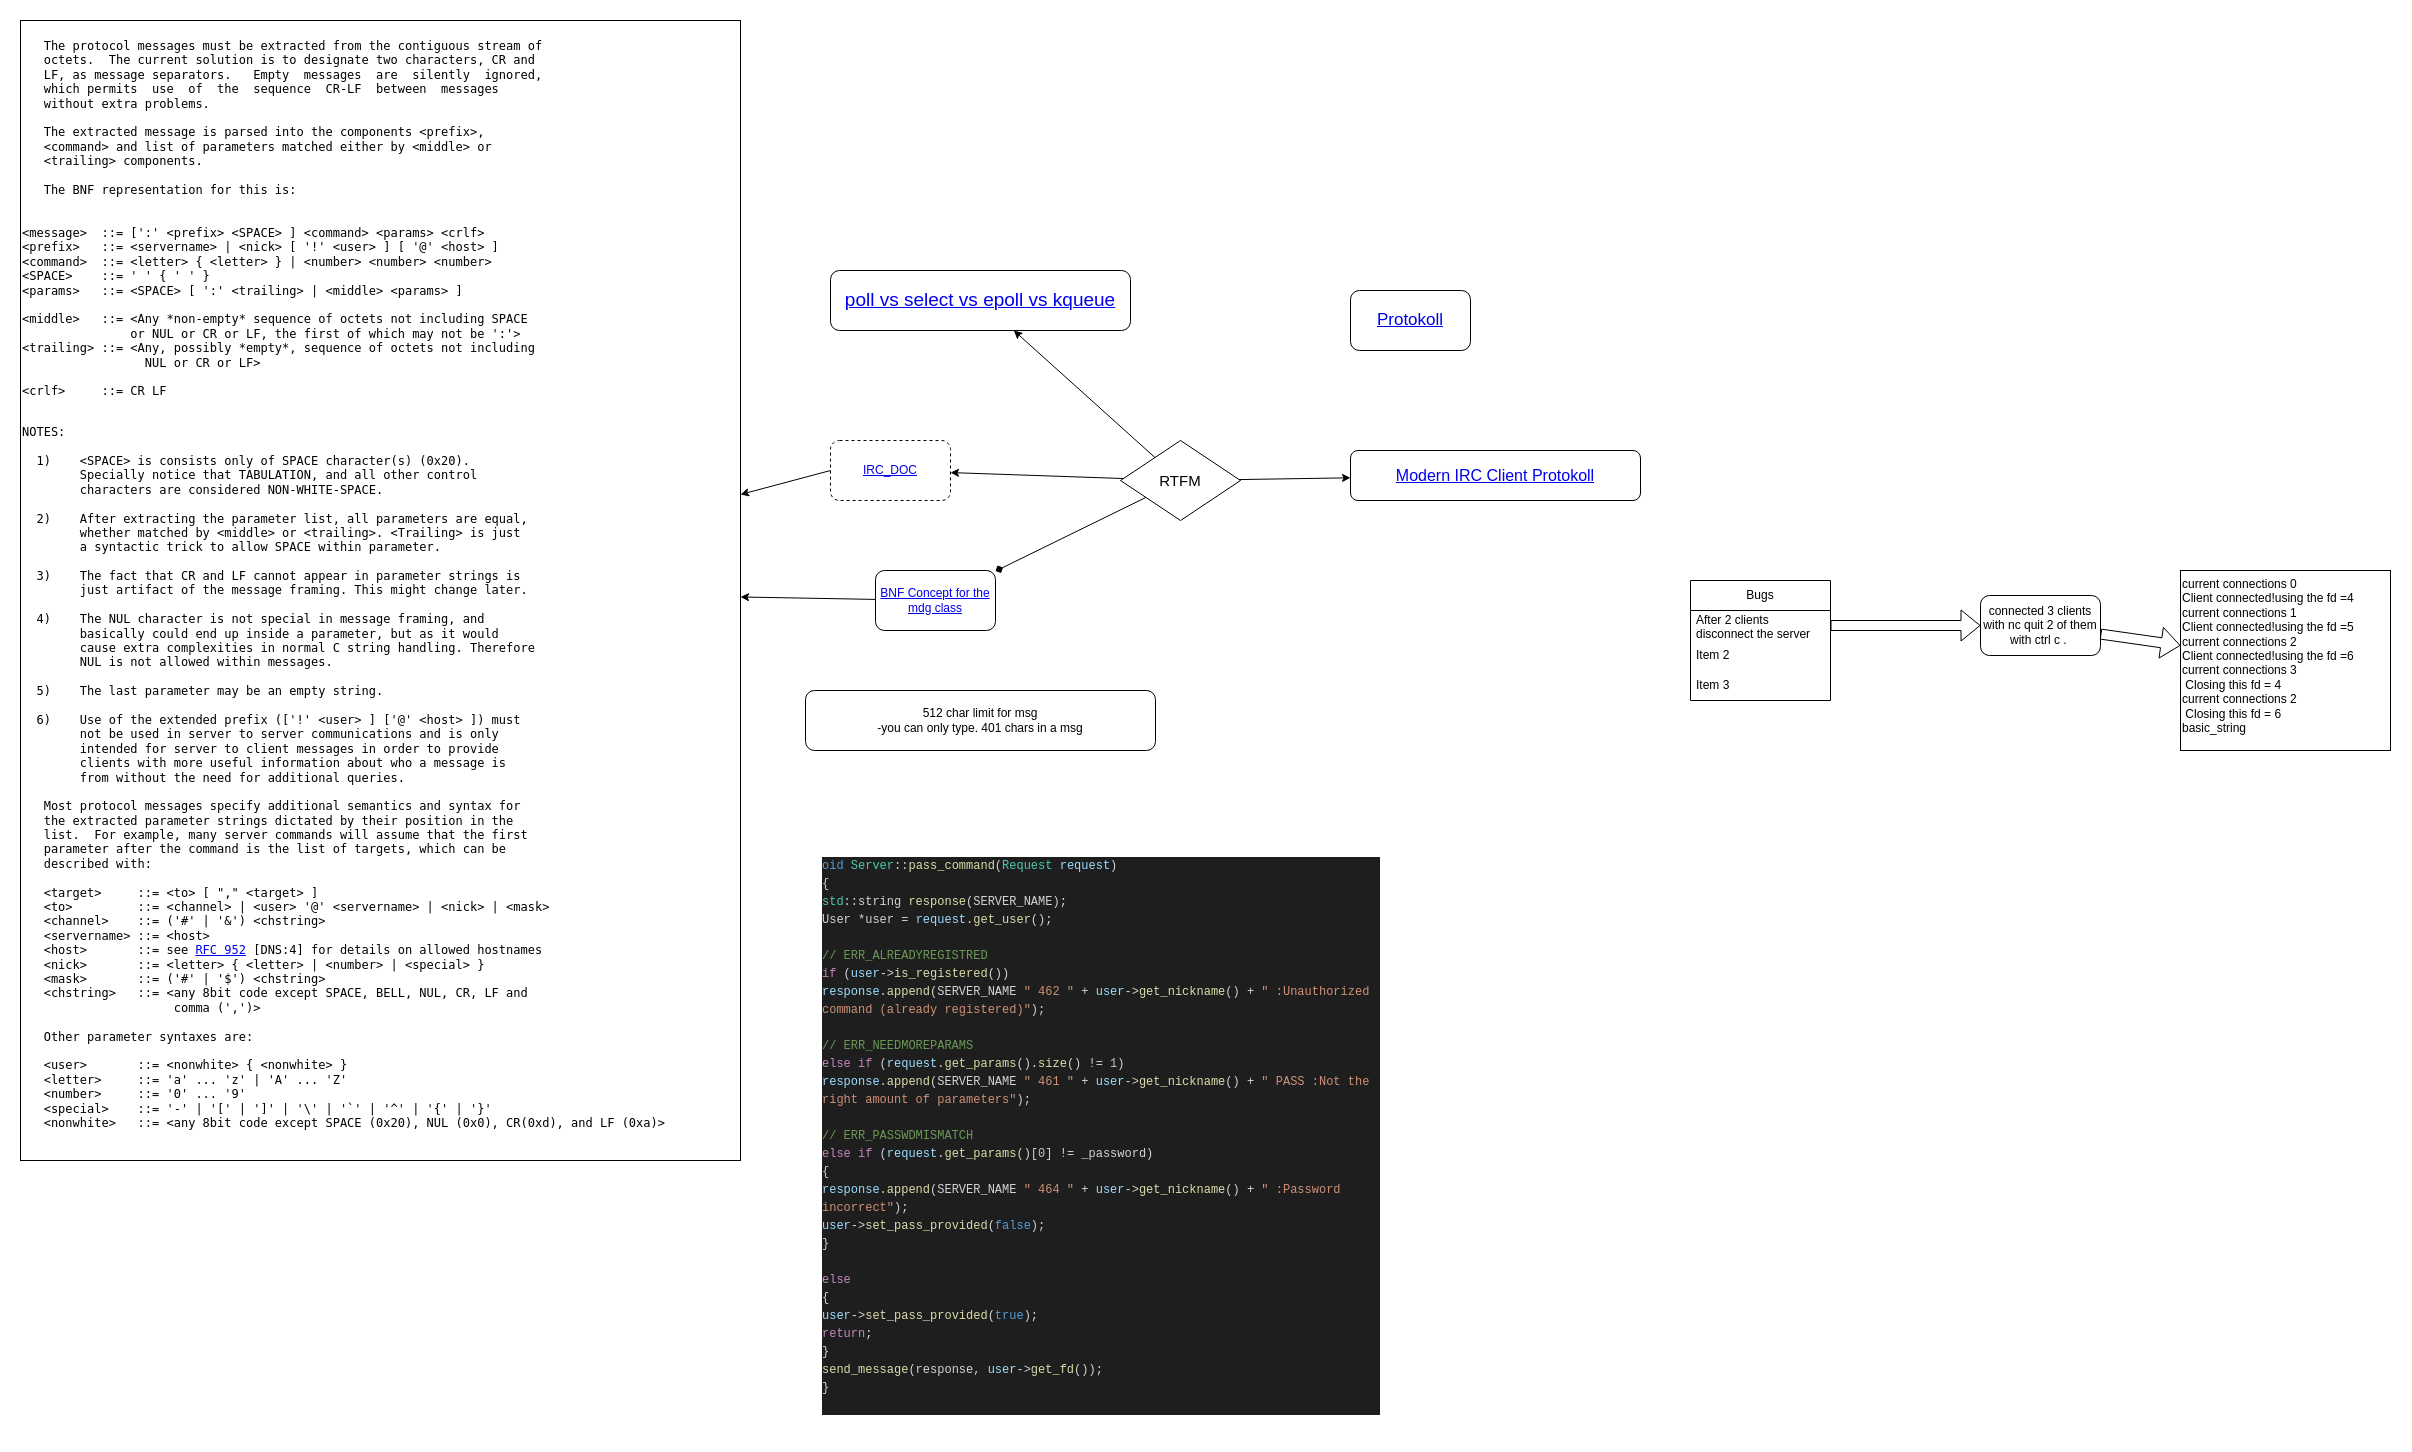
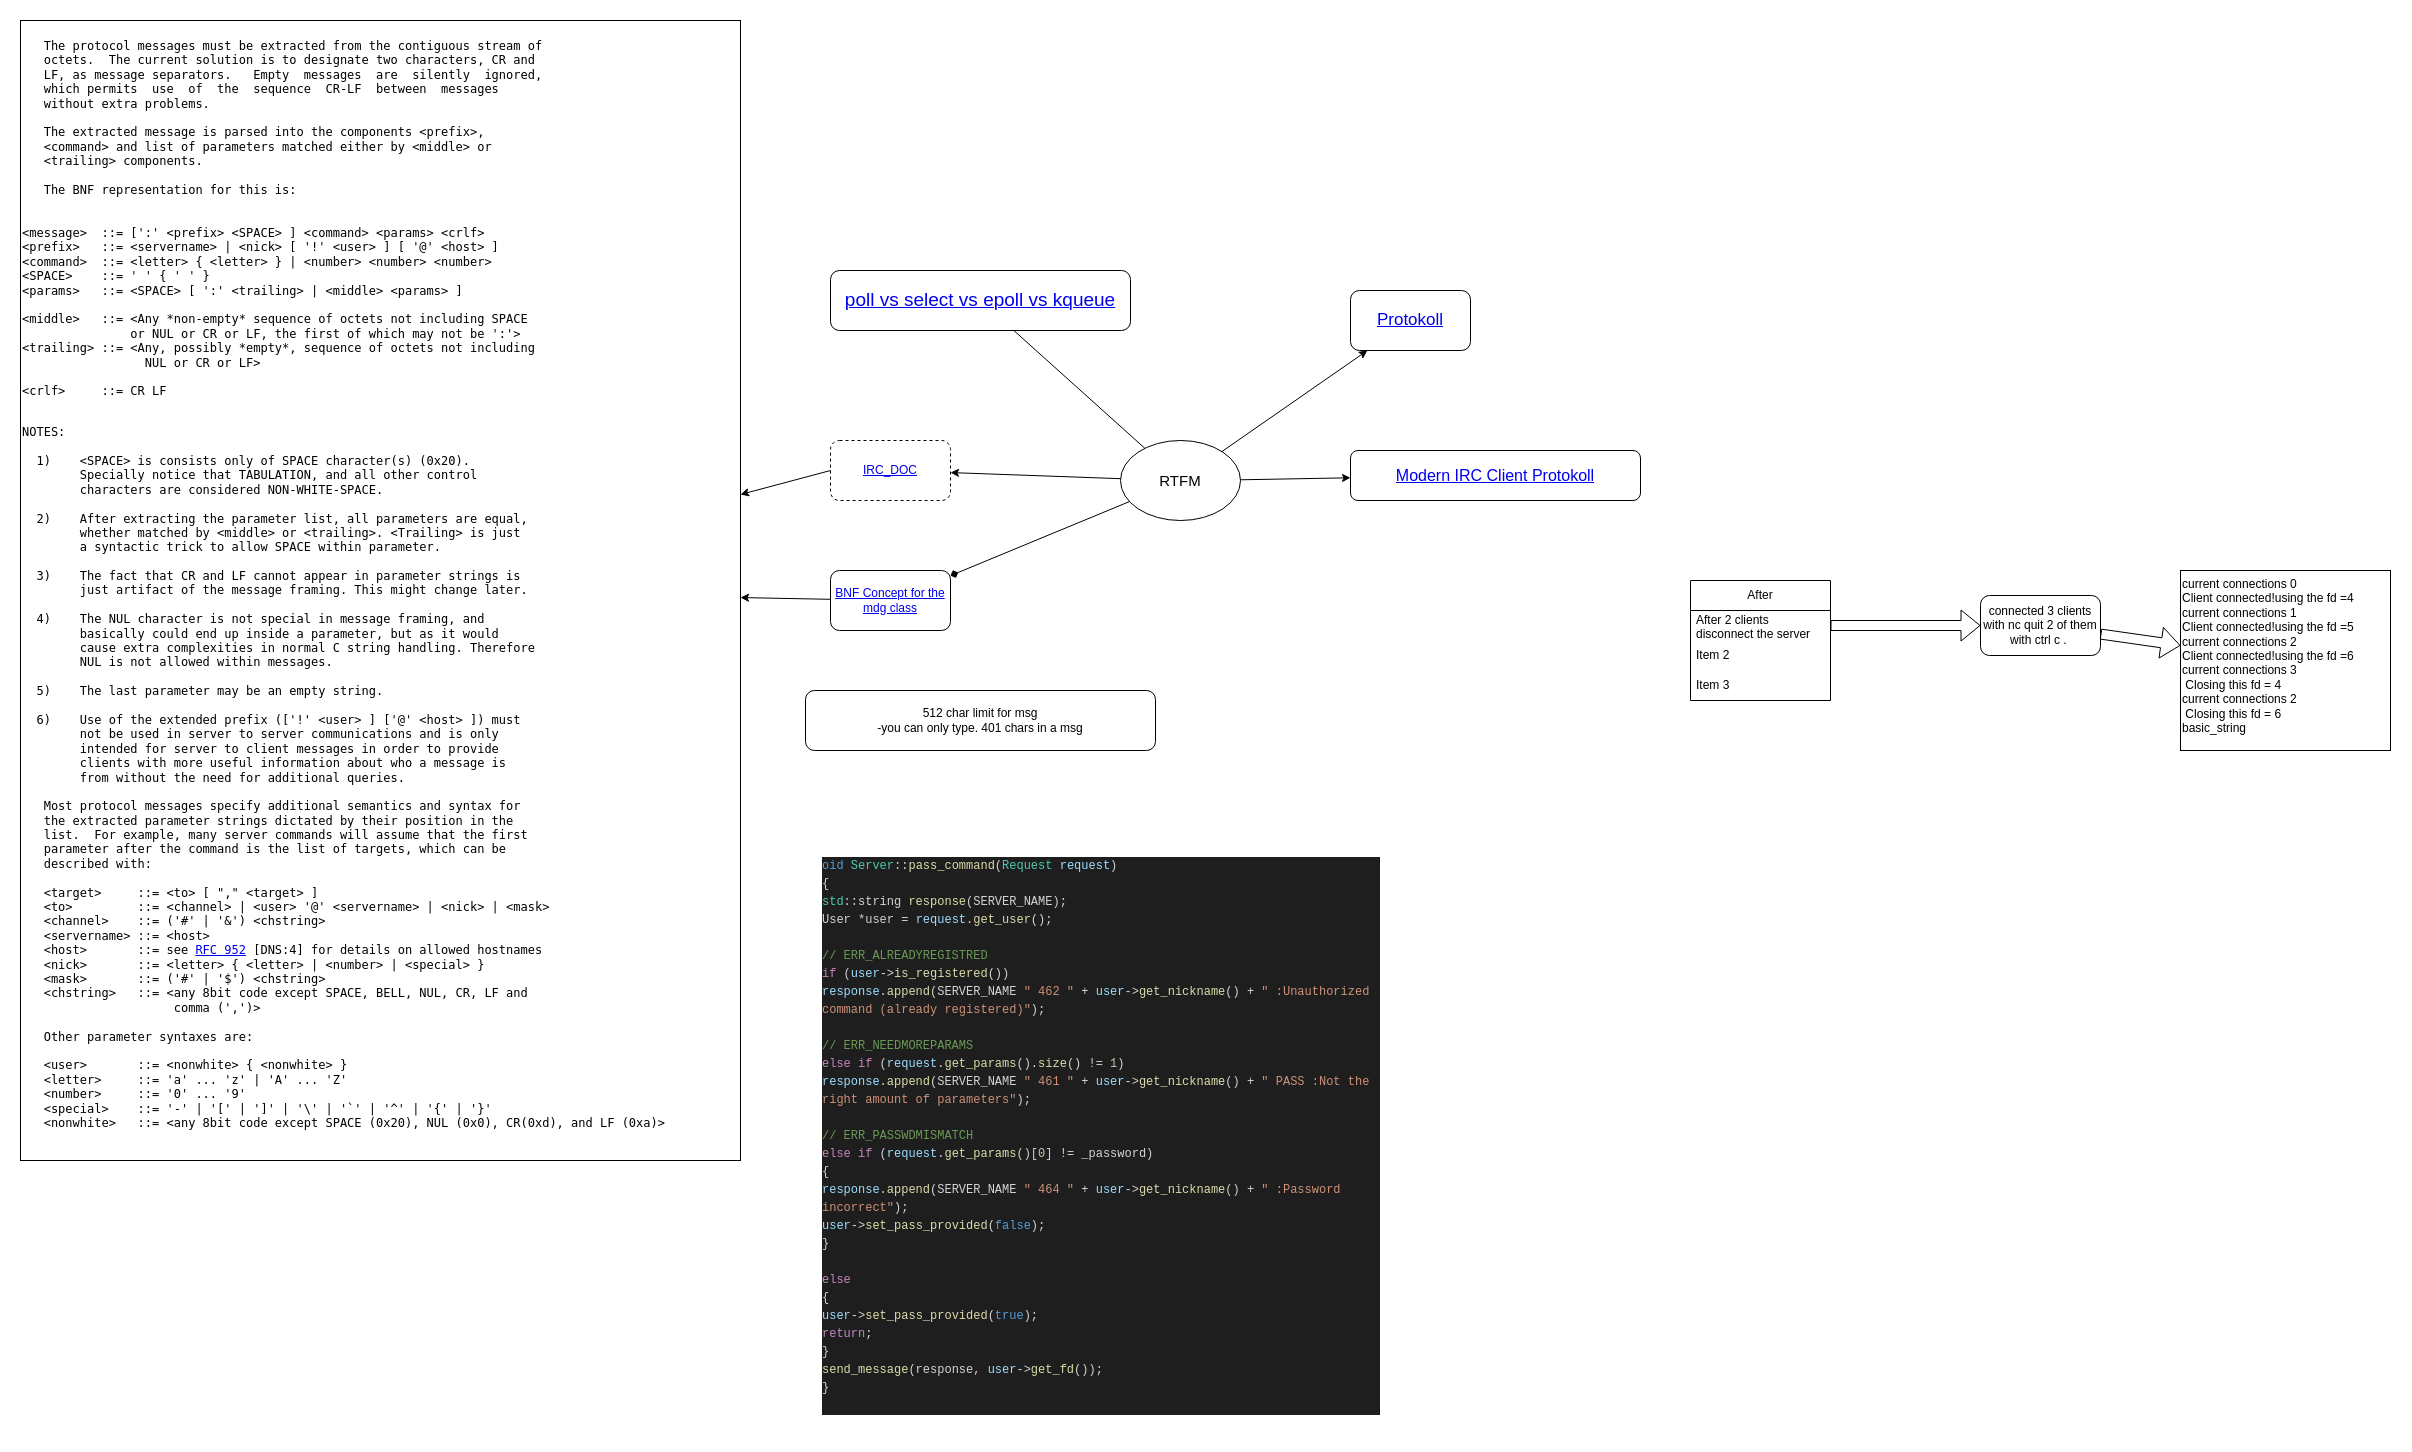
- <mxCell id="5" value="" style="endArrow=classic;html=1;fontSize=15;" parent="1" source="4" target="2" edge="1"><mxGeometry width="50" height="50" relative="1" as="geometry"><mxPoint x="1120" y="570" as="sourcePoint" /><mxPoint x="1170" y="520" as="targetPoint" /></mxGeometry></mxCell>
+ <mxCell id="5" value="" style="endArrow=none;html=1;fontSize=15;" parent="1" source="4" target="2" edge="1"><mxGeometry width="50" height="50" relative="1" as="geometry"><mxPoint x="1120" y="570" as="sourcePoint" /><mxPoint x="1170" y="520" as="targetPoint" /></mxGeometry></mxCell>
+ <mxCell id="6" value="" style="endArrow=classic;html=1;fontSize=15;" parent="1" source="4" target="3" edge="1"><mxGeometry width="50" height="50" relative="1" as="geometry"><mxPoint x="1210" y="450" as="sourcePoint" /><mxPoint x="1260" y="400" as="targetPoint" /></mxGeometry></mxCell>
- <mxCell id="4" value="RTFM" style="rhombus;whiteSpace=wrap;html=1;fontSize=15;" parent="1" vertex="1"><mxGeometry x="1120" y="440" width="120" height="80" as="geometry" /></mxCell>
+ <mxCell id="4" value="RTFM" style="ellipse;whiteSpace=wrap;html=1;fontSize=15;" parent="1" vertex="1"><mxGeometry x="1120" y="440" width="120" height="80" as="geometry" /></mxCell>
- <mxCell id="17" value="Bugs" style="swimlane;fontStyle=0;childLayout=stackLayout;horizontal=1;startSize=30;horizontalStack=0;resizeParent=1;resizeParentMax=0;resizeLast=0;collapsible=1;marginBottom=0;whiteSpace=wrap;html=1;" parent="1" vertex="1"><mxGeometry x="1690" y="580" width="140" height="120" as="geometry" /></mxCell>
+ <mxCell id="17" value="After" style="swimlane;fontStyle=0;childLayout=stackLayout;horizontal=1;startSize=30;horizontalStack=0;resizeParent=1;resizeParentMax=0;resizeLast=0;collapsible=1;marginBottom=0;whiteSpace=wrap;html=1;" parent="1" vertex="1"><mxGeometry x="1690" y="580" width="140" height="120" as="geometry" /></mxCell>
- <mxCell id="12" value="&lt;a href=&quot;https://en.wikipedia.org/wiki/Backus%E2%80%93Naur_form&quot;&gt;BNF Concept for the mdg class&lt;/a&gt;" style="rounded=1;whiteSpace=wrap;html=1;" parent="1" vertex="1"><mxGeometry x="875" y="570" width="120" height="60" as="geometry" /></mxCell>
+ <mxCell id="12" value="&lt;a href=&quot;https://en.wikipedia.org/wiki/Backus%E2%80%93Naur_form&quot;&gt;BNF Concept for the mdg class&lt;/a&gt;" style="rounded=1;whiteSpace=wrap;html=1;" parent="1" vertex="1"><mxGeometry x="830" y="570" width="120" height="60" as="geometry" /></mxCell>
